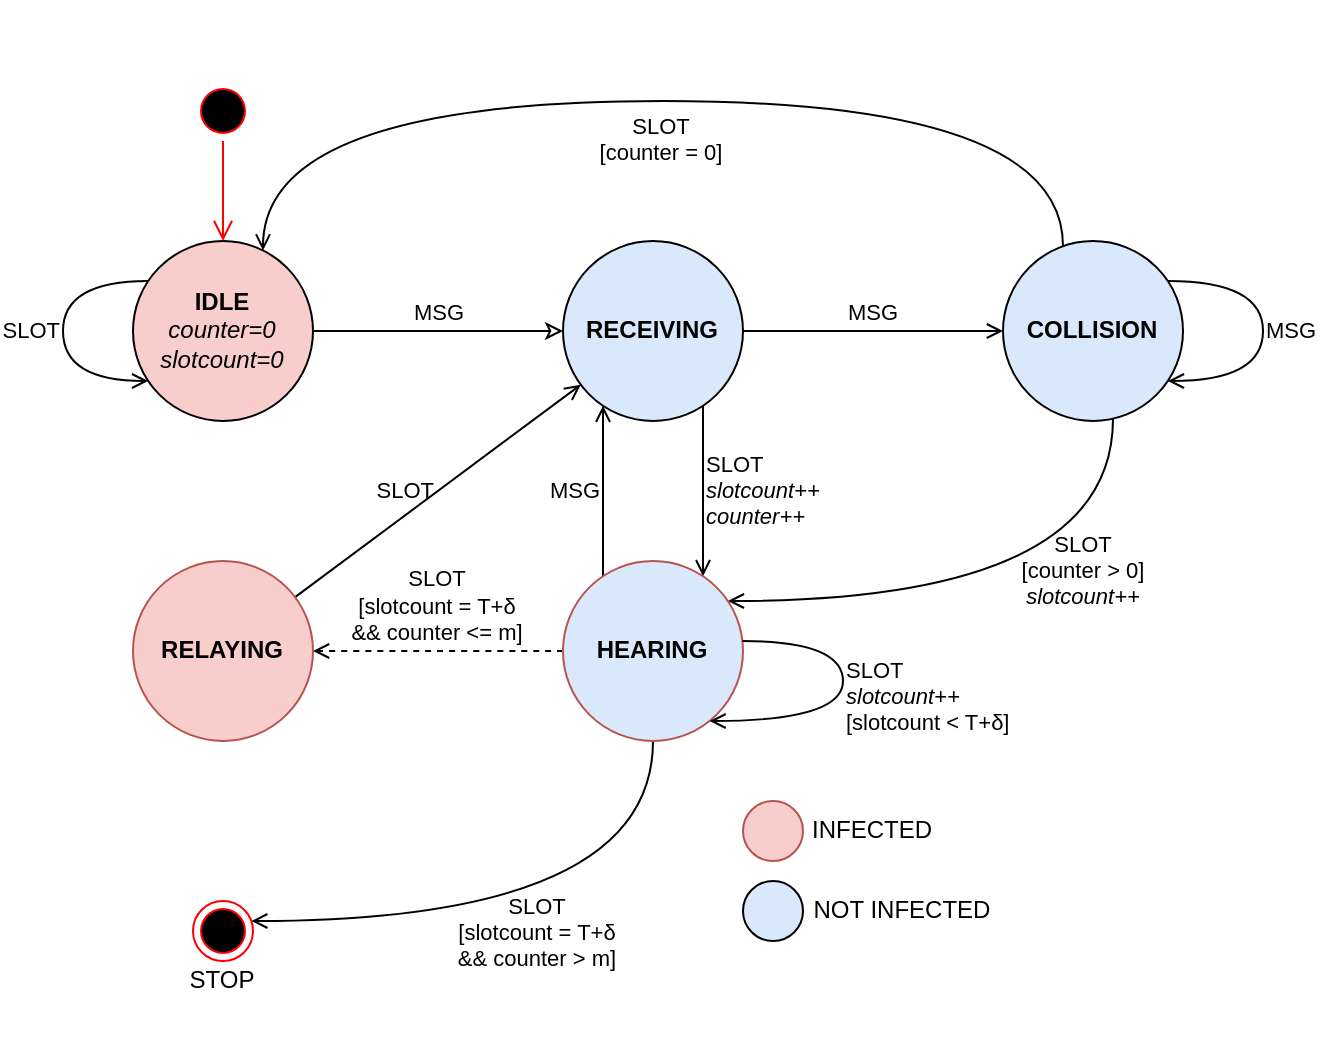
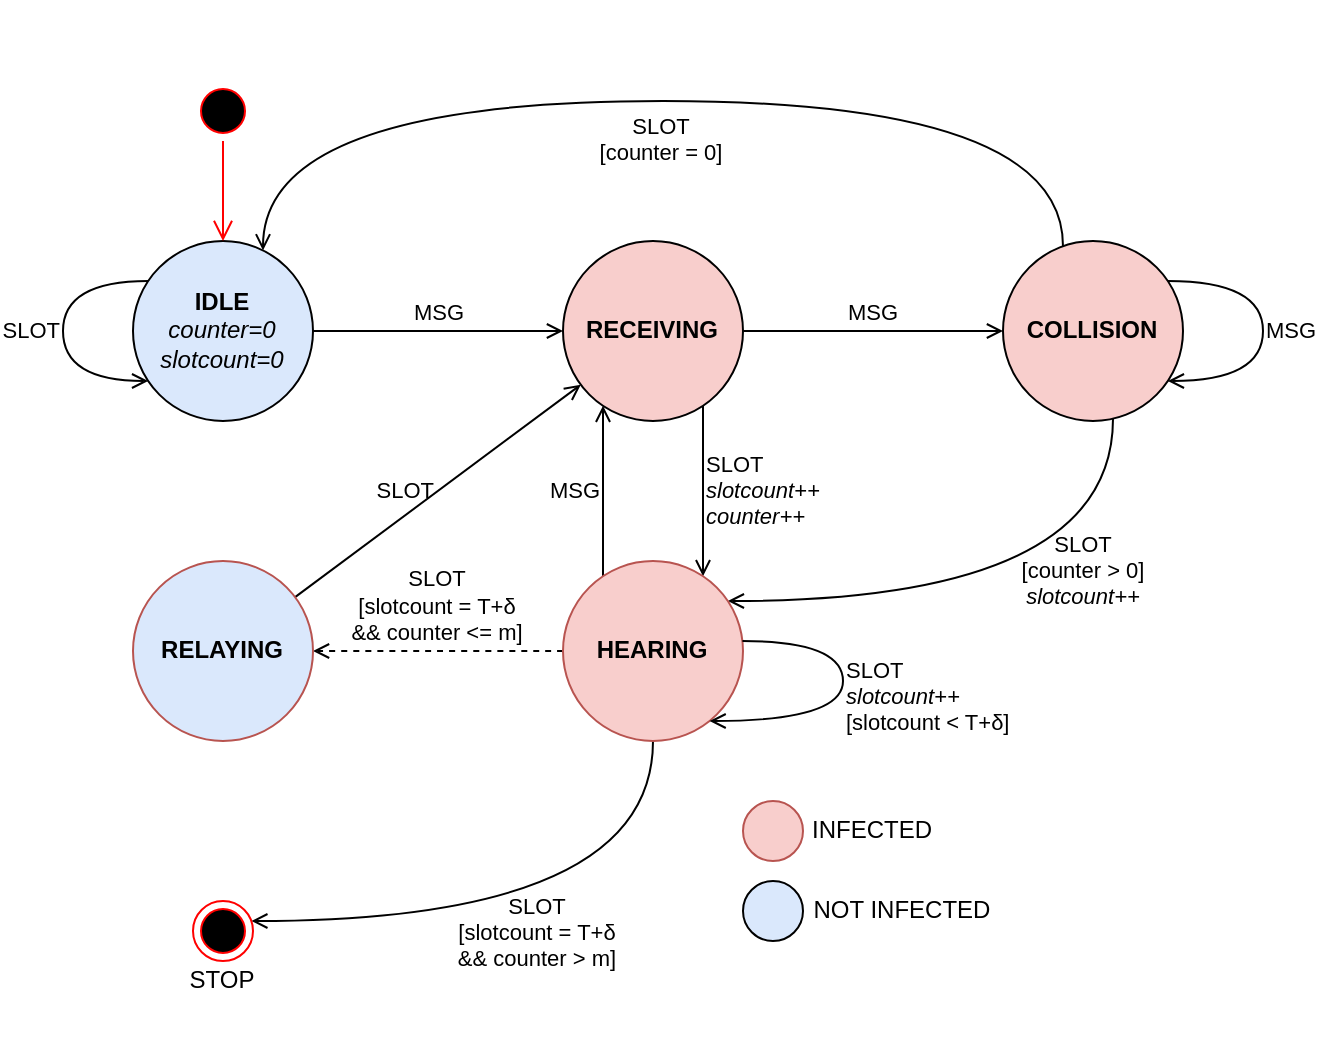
- <mxCell id="3" value="&lt;b&gt;IDLE&lt;/b&gt;&lt;br&gt;&lt;i&gt;counter=0&lt;br&gt;slotcount=0&lt;/i&gt;" style="ellipse;whiteSpace=wrap;html=1;aspect=fixed;fillColor=#f8cecc;" parent="1" vertex="1"><mxGeometry x="55" y="120" width="90" height="90" as="geometry" /></mxCell>
+ <mxCell id="3" value="&lt;b&gt;IDLE&lt;/b&gt;&lt;br&gt;&lt;i&gt;counter=0&lt;br&gt;slotcount=0&lt;/i&gt;" style="ellipse;whiteSpace=wrap;html=1;aspect=fixed;fillColor=#dae8fc;" parent="1" vertex="1"><mxGeometry x="55" y="120" width="90" height="90" as="geometry" /></mxCell>
- <mxCell id="2" value="MSG" style="edgeStyle=orthogonalEdgeStyle;curved=1;orthogonalLoop=1;jettySize=auto;html=1;labelBackgroundColor=none;endArrow=classic;endFill=0;align=center;labelPosition=center;verticalLabelPosition=top;verticalAlign=bottom;" parent="1" source="3" target="6" edge="1"><mxGeometry relative="1" as="geometry"><Array as="points"><mxPoint x="210" y="165" /><mxPoint x="210" y="165" /></Array></mxGeometry></mxCell>
+ <mxCell id="2" value="MSG" style="edgeStyle=orthogonalEdgeStyle;curved=1;orthogonalLoop=1;jettySize=auto;html=1;labelBackgroundColor=none;endArrow=open;endFill=0;align=center;labelPosition=center;verticalLabelPosition=top;verticalAlign=bottom;" parent="1" source="3" target="6" edge="1"><mxGeometry relative="1" as="geometry"><Array as="points"><mxPoint x="210" y="165" /><mxPoint x="210" y="165" /></Array></mxGeometry></mxCell>
- <mxCell id="6" value="RECEIVING" style="ellipse;whiteSpace=wrap;html=1;aspect=fixed;fillColor=#dae8fc;fontStyle=1" parent="1" vertex="1"><mxGeometry x="270" y="120" width="90" height="90" as="geometry" /></mxCell>
+ <mxCell id="6" value="RECEIVING" style="ellipse;whiteSpace=wrap;html=1;aspect=fixed;fillColor=#f8cecc;fontStyle=1;" parent="1" vertex="1"><mxGeometry x="270" y="120" width="90" height="90" as="geometry" /></mxCell>
- <mxCell id="9" value="COLLISION" style="ellipse;whiteSpace=wrap;html=1;aspect=fixed;fillColor=#dae8fc;fontStyle=1" parent="1" vertex="1"><mxGeometry x="490" y="120" width="90" height="90" as="geometry" /></mxCell>
+ <mxCell id="9" value="COLLISION" style="ellipse;whiteSpace=wrap;html=1;aspect=fixed;fillColor=#f8cecc;fontStyle=1;" parent="1" vertex="1"><mxGeometry x="490" y="120" width="90" height="90" as="geometry" /></mxCell>
- <mxCell id="15" value="RELAYING" style="ellipse;whiteSpace=wrap;html=1;aspect=fixed;fillColor=#f8cecc;fontStyle=1;strokeColor=#b85450;" parent="1" vertex="1"><mxGeometry x="55" y="280" width="90" height="90" as="geometry" /></mxCell>
+ <mxCell id="15" value="RELAYING" style="ellipse;whiteSpace=wrap;html=1;aspect=fixed;fillColor=#dae8fc;fontStyle=1;strokeColor=#b85450;" parent="1" vertex="1"><mxGeometry x="55" y="280" width="90" height="90" as="geometry" /></mxCell>
- <mxCell id="13" value="HEARING" style="ellipse;whiteSpace=wrap;html=1;aspect=fixed;fillColor=#dae8fc;fontStyle=1;strokeColor=#b85450;" parent="1" vertex="1"><mxGeometry x="270" y="280" width="90" height="90" as="geometry" /></mxCell>
+ <mxCell id="13" value="HEARING" style="ellipse;whiteSpace=wrap;html=1;aspect=fixed;fillColor=#f8cecc;fontStyle=1;strokeColor=#b85450;" parent="1" vertex="1"><mxGeometry x="270" y="280" width="90" height="90" as="geometry" /></mxCell>
